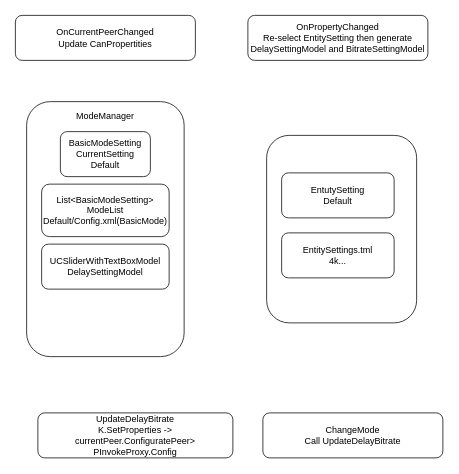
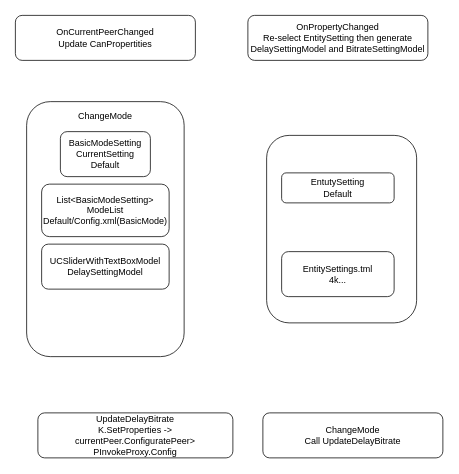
- <mxCell id="11" value="ModeManager" style="text;html=1;strokeColor=none;fillColor=none;align=center;verticalAlign=middle;whiteSpace=wrap;rounded=0;" vertex="1" parent="6"><mxGeometry x="60" y="10" width="90" height="20" as="geometry" /></mxCell>
+ <mxCell id="11" value="ChangeMode" style="text;html=1;strokeColor=none;fillColor=none;align=center;verticalAlign=middle;whiteSpace=wrap;rounded=0;" vertex="1" parent="6"><mxGeometry x="60" y="10" width="90" height="20" as="geometry" /></mxCell>
- <mxCell id="4" value="EntutySetting&lt;br&gt;Default" style="rounded=1;whiteSpace=wrap;html=1;" vertex="1" parent="2"><mxGeometry x="20" y="50" width="150" height="60" as="geometry" /></mxCell>
+ <mxCell id="4" value="EntutySetting&lt;br&gt;Default" style="rounded=1;whiteSpace=wrap;html=1;" vertex="1" parent="2"><mxGeometry x="20" y="50" width="150" height="40" as="geometry" /></mxCell>
- <mxCell id="5" value="EntitySettings.tml&lt;br&gt;4k..." style="rounded=1;whiteSpace=wrap;html=1;" vertex="1" parent="2"><mxGeometry x="20" y="130" width="150" height="60" as="geometry" /></mxCell>
+ <mxCell id="5" value="EntitySettings.tml&lt;br&gt;4k..." style="rounded=1;whiteSpace=wrap;html=1;" vertex="1" parent="2"><mxGeometry x="20" y="155" width="150" height="60" as="geometry" /></mxCell>
